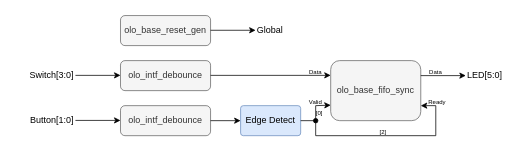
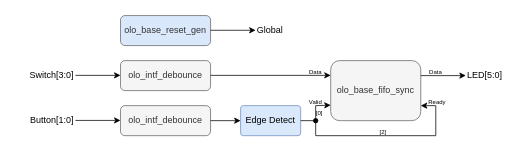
- <mxCell id="22" value="olo_base_reset_gen" style="rounded=1;whiteSpace=wrap;html=1;fillColor=#f5f5f5;fontColor=#333333;strokeColor=#666666;" vertex="1" parent="1"><mxGeometry x="160" y="20" width="120" height="40" as="geometry" /></mxCell>
+ <mxCell id="22" value="olo_base_reset_gen" style="rounded=1;whiteSpace=wrap;html=1;fillColor=#dae8fc;fontColor=#333333;strokeColor=#666666;" vertex="1" parent="1"><mxGeometry x="160" y="20" width="120" height="40" as="geometry" /></mxCell>
